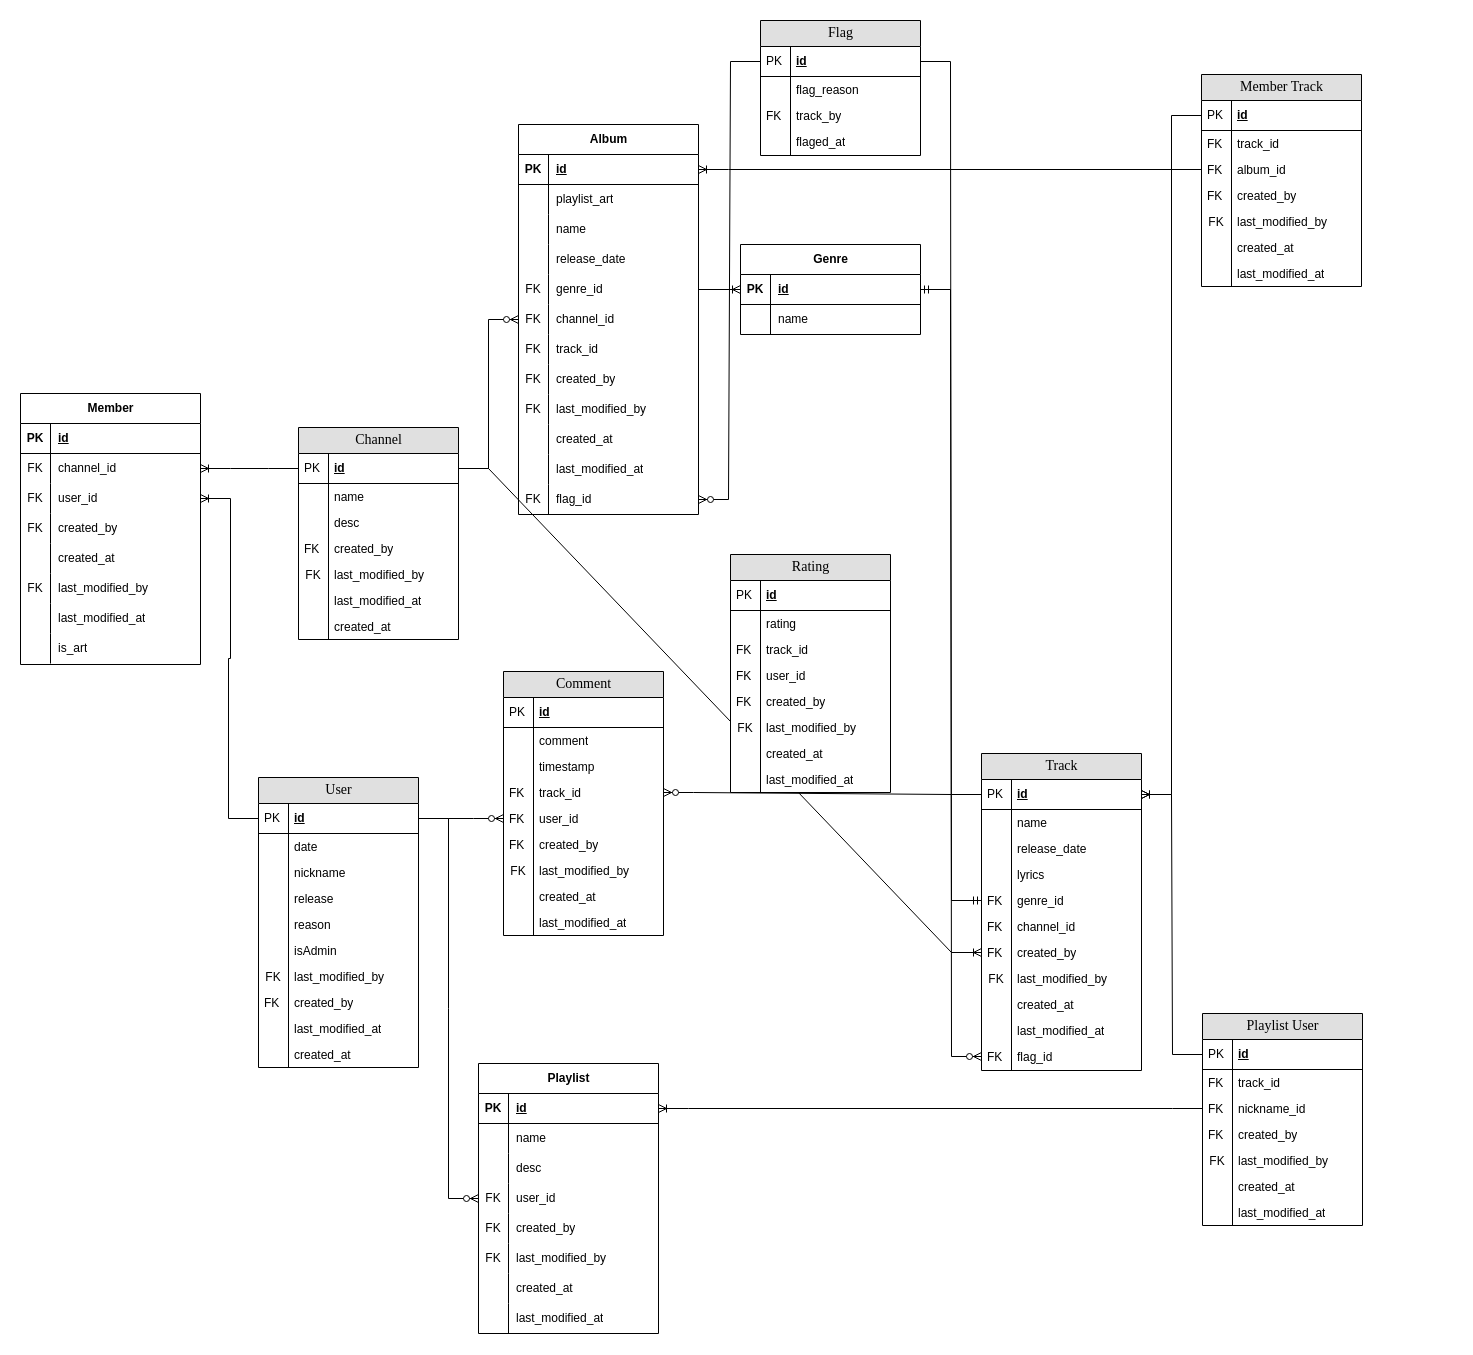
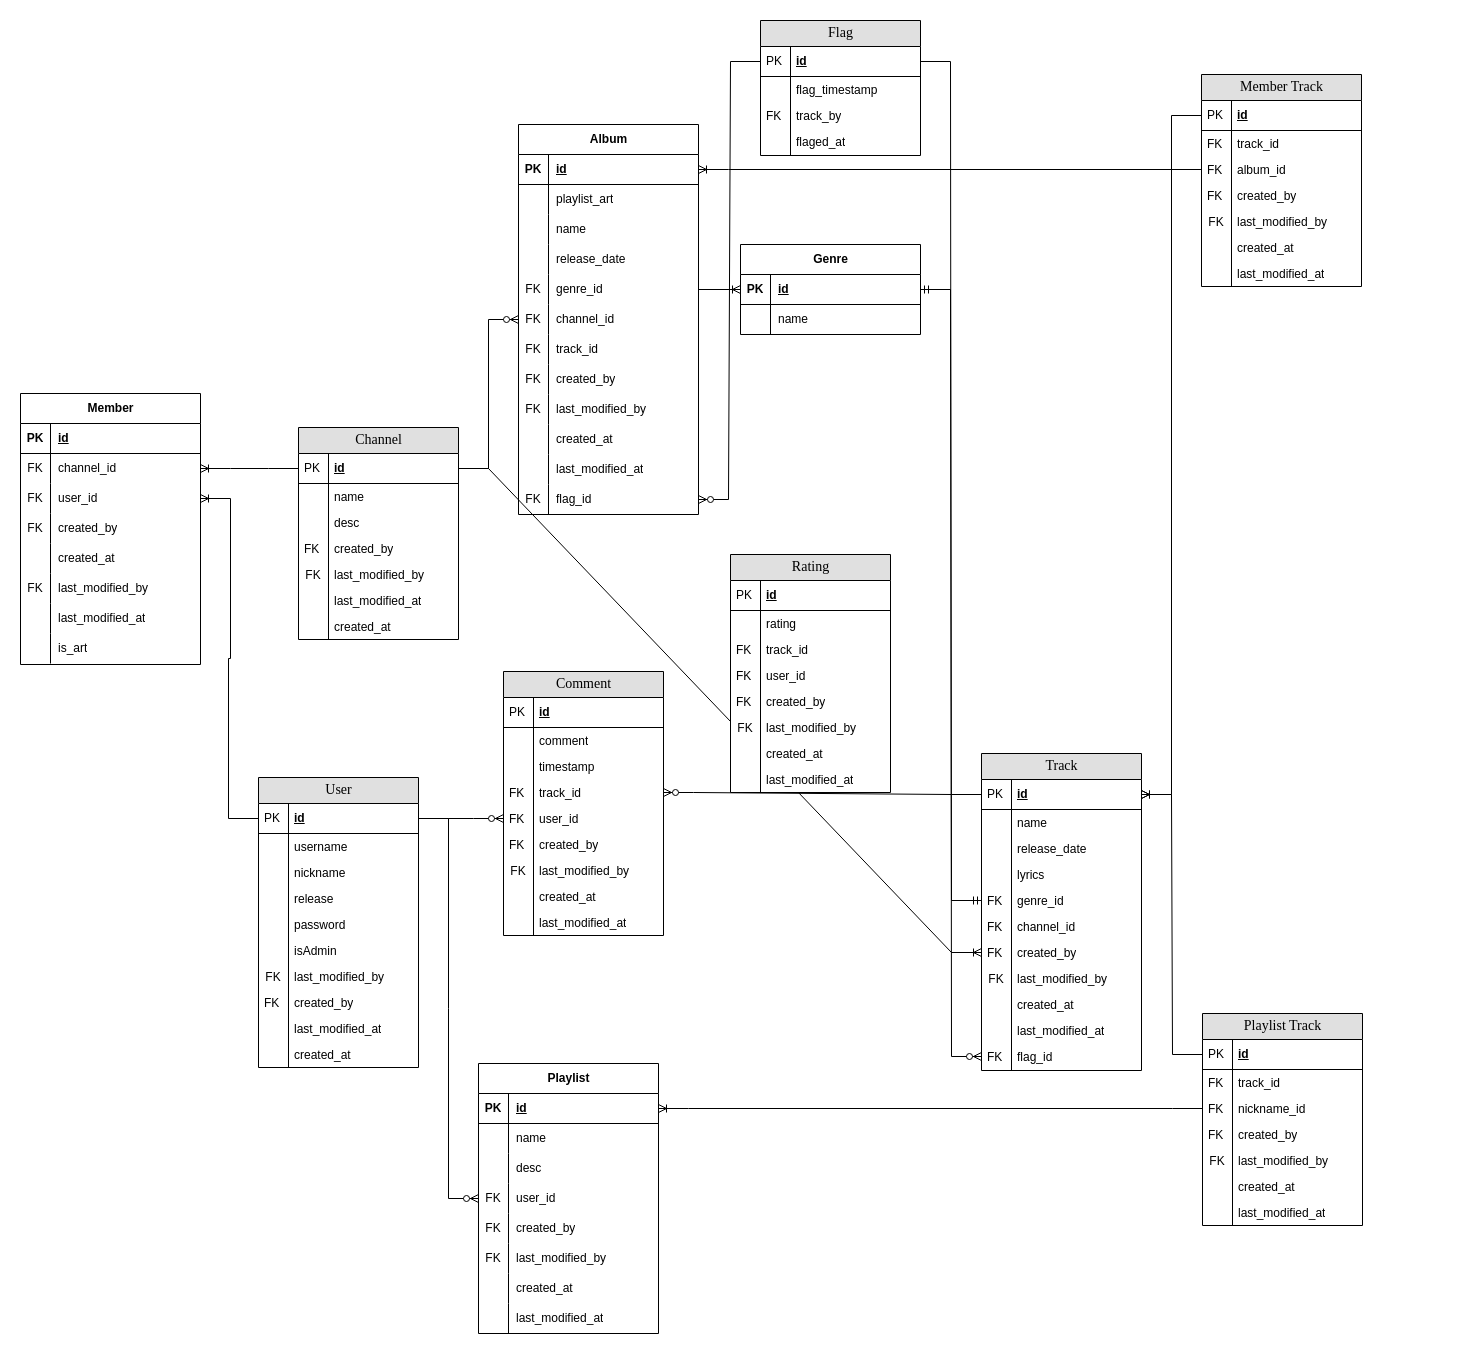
- <mxCell id="220" value="flag_reason" style="shape=partialRectangle;top=0;left=0;right=0;bottom=0;html=1;align=left;verticalAlign=top;fillColor=none;spacingLeft=34;spacingRight=4;whiteSpace=wrap;overflow=hidden;rotatable=0;points=[[0,0.5],[1,0.5]];portConstraint=eastwest;dropTarget=0;rounded=0;shadow=0;" parent="217" vertex="1"><mxGeometry y="56" width="160" height="26" as="geometry" /></mxCell>
+ <mxCell id="220" value="flag_timestamp" style="shape=partialRectangle;top=0;left=0;right=0;bottom=0;html=1;align=left;verticalAlign=top;fillColor=none;spacingLeft=34;spacingRight=4;whiteSpace=wrap;overflow=hidden;rotatable=0;points=[[0,0.5],[1,0.5]];portConstraint=eastwest;dropTarget=0;rounded=0;shadow=0;" parent="217" vertex="1"><mxGeometry y="56" width="160" height="26" as="geometry" /></mxCell>
- <mxCell id="5" value="date" style="shape=partialRectangle;top=0;left=0;right=0;bottom=0;html=1;align=left;verticalAlign=top;fillColor=none;spacingLeft=34;spacingRight=4;whiteSpace=wrap;overflow=hidden;rotatable=0;points=[[0,0.5],[1,0.5]];portConstraint=eastwest;dropTarget=0;rounded=0;shadow=0;" parent="2" vertex="1"><mxGeometry y="56" width="160" height="26" as="geometry" /></mxCell>
+ <mxCell id="5" value="username" style="shape=partialRectangle;top=0;left=0;right=0;bottom=0;html=1;align=left;verticalAlign=top;fillColor=none;spacingLeft=34;spacingRight=4;whiteSpace=wrap;overflow=hidden;rotatable=0;points=[[0,0.5],[1,0.5]];portConstraint=eastwest;dropTarget=0;rounded=0;shadow=0;" parent="2" vertex="1"><mxGeometry y="56" width="160" height="26" as="geometry" /></mxCell>
- <mxCell id="11" value="reason" style="shape=partialRectangle;top=0;left=0;right=0;bottom=0;html=1;align=left;verticalAlign=top;fillColor=none;spacingLeft=34;spacingRight=4;whiteSpace=wrap;overflow=hidden;rotatable=0;points=[[0,0.5],[1,0.5]];portConstraint=eastwest;dropTarget=0;rounded=0;shadow=0;" parent="2" vertex="1"><mxGeometry y="134" width="160" height="26" as="geometry" /></mxCell>
+ <mxCell id="11" value="password" style="shape=partialRectangle;top=0;left=0;right=0;bottom=0;html=1;align=left;verticalAlign=top;fillColor=none;spacingLeft=34;spacingRight=4;whiteSpace=wrap;overflow=hidden;rotatable=0;points=[[0,0.5],[1,0.5]];portConstraint=eastwest;dropTarget=0;rounded=0;shadow=0;" parent="2" vertex="1"><mxGeometry y="134" width="160" height="26" as="geometry" /></mxCell>
- <mxCell id="161" value="Playlist User" style="swimlane;html=1;fontStyle=0;childLayout=stackLayout;horizontal=1;startSize=26;fillColor=#e0e0e0;horizontalStack=0;resizeParent=1;resizeLast=0;collapsible=1;marginBottom=0;swimlaneFillColor=#ffffff;align=center;rounded=0;shadow=0;comic=0;labelBackgroundColor=none;strokeWidth=1;fontFamily=Verdana;fontSize=14;" parent="1" vertex="1"><mxGeometry x="1202" y="1013" width="160" height="212" as="geometry"><mxRectangle x="30" y="358" width="67" height="29" as="alternateBounds" /></mxGeometry></mxCell>
+ <mxCell id="161" value="Playlist Track" style="swimlane;html=1;fontStyle=0;childLayout=stackLayout;horizontal=1;startSize=26;fillColor=#e0e0e0;horizontalStack=0;resizeParent=1;resizeLast=0;collapsible=1;marginBottom=0;swimlaneFillColor=#ffffff;align=center;rounded=0;shadow=0;comic=0;labelBackgroundColor=none;strokeWidth=1;fontFamily=Verdana;fontSize=14;" parent="1" vertex="1"><mxGeometry x="1202" y="1013" width="160" height="212" as="geometry"><mxRectangle x="30" y="358" width="67" height="29" as="alternateBounds" /></mxGeometry></mxCell>
